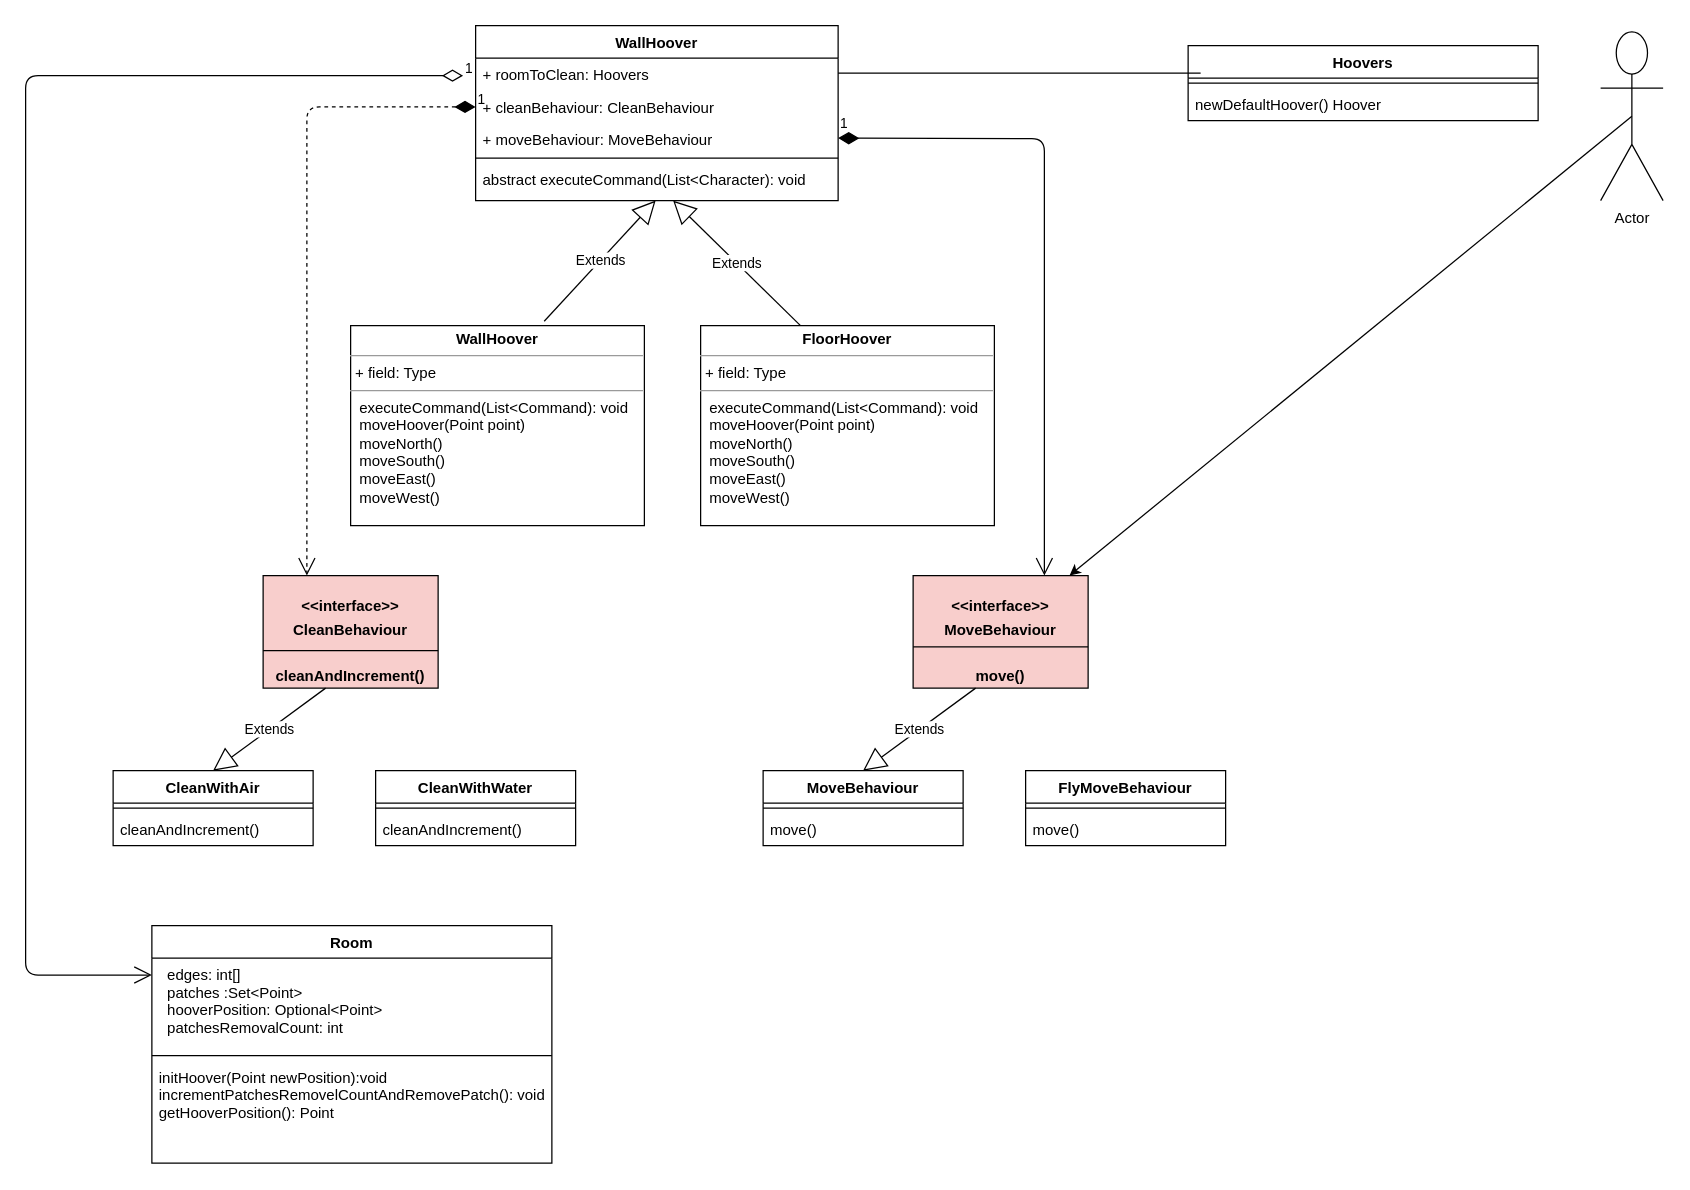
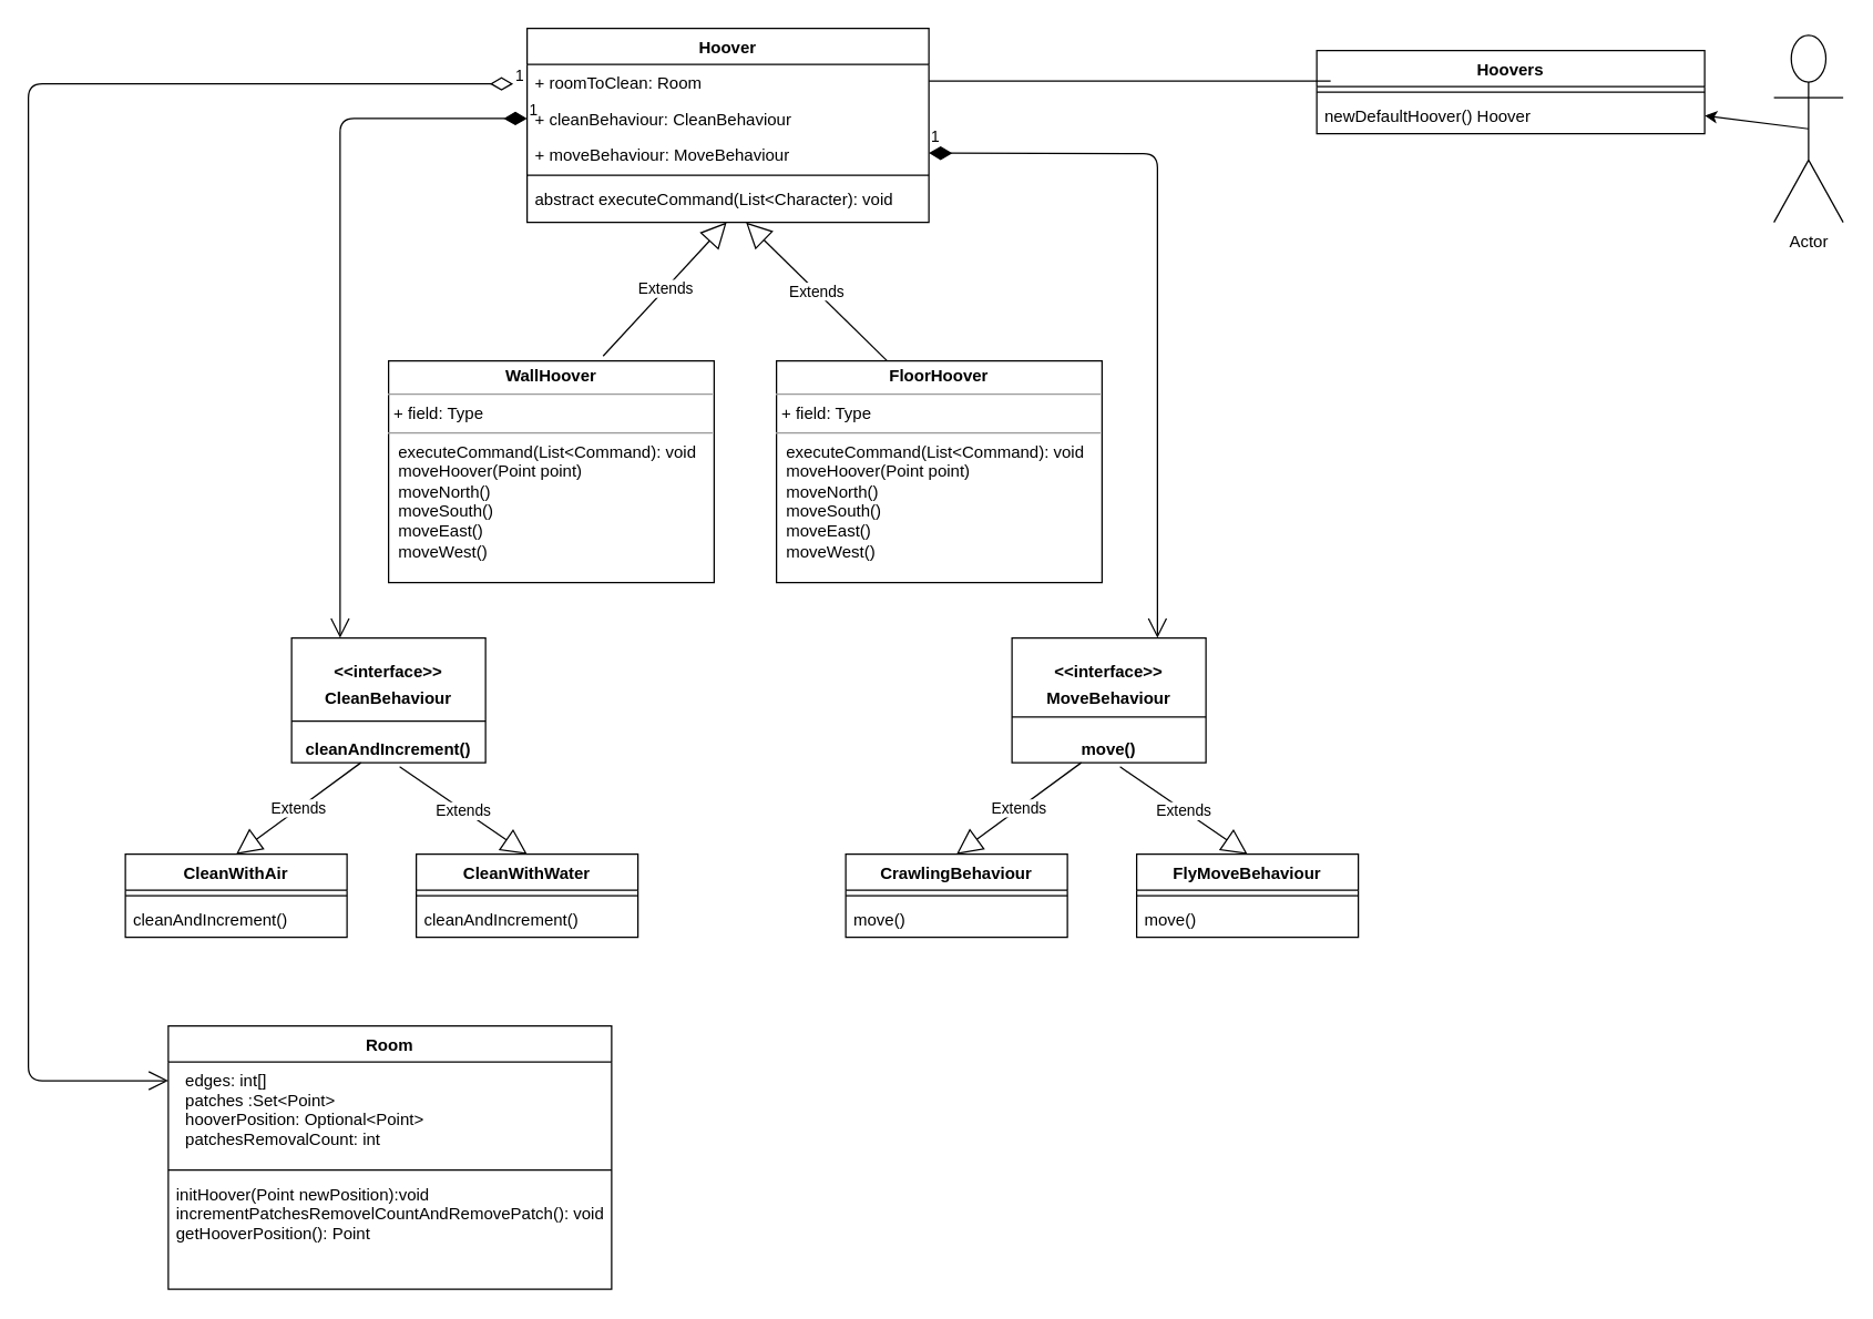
- <mxCell id="2" value="WallHoover" style="swimlane;fontStyle=1;align=center;verticalAlign=top;childLayout=stackLayout;horizontal=1;startSize=26;horizontalStack=0;resizeParent=1;resizeParentMax=0;resizeLast=0;collapsible=1;marginBottom=0;" parent="1" vertex="1"><mxGeometry x="380" y="20" width="290" height="140" as="geometry" /></mxCell>
+ <mxCell id="2" value="Hoover" style="swimlane;fontStyle=1;align=center;verticalAlign=top;childLayout=stackLayout;horizontal=1;startSize=26;horizontalStack=0;resizeParent=1;resizeParentMax=0;resizeLast=0;collapsible=1;marginBottom=0;" parent="1" vertex="1"><mxGeometry x="380" y="20" width="290" height="140" as="geometry" /></mxCell>
- <mxCell id="3" value="+ roomToClean: Hoovers" style="text;strokeColor=none;fillColor=none;align=left;verticalAlign=top;spacingLeft=4;spacingRight=4;overflow=hidden;rotatable=0;points=[[0,0.5],[1,0.5]];portConstraint=eastwest;" parent="2" vertex="1"><mxGeometry y="26" width="290" height="26" as="geometry" /></mxCell>
+ <mxCell id="3" value="+ roomToClean: Room" style="text;strokeColor=none;fillColor=none;align=left;verticalAlign=top;spacingLeft=4;spacingRight=4;overflow=hidden;rotatable=0;points=[[0,0.5],[1,0.5]];portConstraint=eastwest;" parent="2" vertex="1"><mxGeometry y="26" width="290" height="26" as="geometry" /></mxCell>
- <mxCell id="33" value="1" style="endArrow=open;html=1;endSize=12;startArrow=diamondThin;startSize=14;startFill=1;edgeStyle=orthogonalEdgeStyle;align=left;verticalAlign=bottom;entryX=0.25;entryY=0;entryDx=0;entryDy=0;exitX=0;exitY=0.5;exitDx=0;exitDy=0;dashed=1;" parent="1" source="4" target="12" edge="1"><mxGeometry x="-1" y="3" relative="1" as="geometry"><mxPoint x="140" y="140" as="sourcePoint" /><mxPoint x="300" y="140" as="targetPoint" /></mxGeometry></mxCell>
+ <mxCell id="33" value="1" style="endArrow=open;html=1;endSize=12;startArrow=diamondThin;startSize=14;startFill=1;edgeStyle=orthogonalEdgeStyle;align=left;verticalAlign=bottom;entryX=0.25;entryY=0;entryDx=0;entryDy=0;exitX=0;exitY=0.5;exitDx=0;exitDy=0;" parent="1" source="4" target="12" edge="1"><mxGeometry x="-1" y="3" relative="1" as="geometry"><mxPoint x="140" y="140" as="sourcePoint" /><mxPoint x="300" y="140" as="targetPoint" /></mxGeometry></mxCell>
- <mxCell id="44" value="" style="endArrow=classic;html=1;exitX=0.5;exitY=0.5;exitDx=0;exitDy=0;exitPerimeter=0;" parent="1" source="39" target="22" edge="1"><mxGeometry width="50" height="50" relative="1" as="geometry"><mxPoint x="1180" y="270" as="sourcePoint" /><mxPoint x="1150" y="110" as="targetPoint" /></mxGeometry></mxCell>
+ <mxCell id="44" value="" style="endArrow=classic;html=1;exitX=0.5;exitY=0.5;exitDx=0;exitDy=0;exitPerimeter=0;entryX=1;entryY=0.5;entryDx=0;entryDy=0;" parent="1" source="39" target="42" edge="1"><mxGeometry width="50" height="50" relative="1" as="geometry"><mxPoint x="1180" y="270" as="sourcePoint" /><mxPoint x="1150" y="110" as="targetPoint" /></mxGeometry></mxCell>
- <mxCell id="12" value="&lt;p style=&quot;margin: 0px ; margin-top: 4px ; text-align: center&quot;&gt;&lt;br&gt;&lt;b&gt;&amp;lt;&amp;lt;interface&amp;gt;&amp;gt;&lt;/b&gt;&lt;/p&gt;&lt;p style=&quot;margin: 0px ; margin-top: 4px ; text-align: center&quot;&gt;&lt;b&gt;CleanBehaviour&lt;/b&gt;&lt;/p&gt;&lt;p style=&quot;margin: 0px ; margin-top: 4px ; text-align: center&quot;&gt;&lt;b&gt;&lt;br&gt;&lt;/b&gt;&lt;/p&gt;&lt;p style=&quot;margin: 0px ; margin-top: 4px ; text-align: center&quot;&gt;&lt;b&gt;cleanAndIncrement()&lt;/b&gt;&lt;/p&gt;&lt;p style=&quot;margin: 0px ; margin-top: 4px ; text-align: center&quot;&gt;&lt;b&gt;&lt;br&gt;&lt;/b&gt;&lt;/p&gt;" style="verticalAlign=top;align=left;overflow=fill;fontSize=12;fontFamily=Helvetica;html=1;fillColor=#f8cecc;" parent="1" vertex="1"><mxGeometry x="210" y="460" width="140" height="90" as="geometry" /></mxCell>
+ <mxCell id="12" value="&lt;p style=&quot;margin: 0px ; margin-top: 4px ; text-align: center&quot;&gt;&lt;br&gt;&lt;b&gt;&amp;lt;&amp;lt;interface&amp;gt;&amp;gt;&lt;/b&gt;&lt;/p&gt;&lt;p style=&quot;margin: 0px ; margin-top: 4px ; text-align: center&quot;&gt;&lt;b&gt;CleanBehaviour&lt;/b&gt;&lt;/p&gt;&lt;p style=&quot;margin: 0px ; margin-top: 4px ; text-align: center&quot;&gt;&lt;b&gt;&lt;br&gt;&lt;/b&gt;&lt;/p&gt;&lt;p style=&quot;margin: 0px ; margin-top: 4px ; text-align: center&quot;&gt;&lt;b&gt;cleanAndIncrement()&lt;/b&gt;&lt;/p&gt;&lt;p style=&quot;margin: 0px ; margin-top: 4px ; text-align: center&quot;&gt;&lt;b&gt;&lt;br&gt;&lt;/b&gt;&lt;/p&gt;" style="verticalAlign=top;align=left;overflow=fill;fontSize=12;fontFamily=Helvetica;html=1;" parent="1" vertex="1"><mxGeometry x="210" y="460" width="140" height="90" as="geometry" /></mxCell>
- <mxCell id="22" value="&lt;p style=&quot;margin: 0px ; margin-top: 4px ; text-align: center&quot;&gt;&lt;br&gt;&lt;b&gt;&amp;lt;&amp;lt;interface&amp;gt;&amp;gt;&lt;/b&gt;&lt;/p&gt;&lt;p style=&quot;margin: 0px ; margin-top: 4px ; text-align: center&quot;&gt;&lt;b&gt;MoveBehaviour&lt;/b&gt;&lt;/p&gt;&lt;p style=&quot;margin: 0px ; margin-top: 4px ; text-align: center&quot;&gt;&lt;b&gt;&lt;br&gt;&lt;/b&gt;&lt;/p&gt;&lt;p style=&quot;margin: 0px ; margin-top: 4px ; text-align: center&quot;&gt;&lt;b&gt;move()&lt;/b&gt;&lt;/p&gt;&lt;p style=&quot;margin: 0px ; margin-top: 4px ; text-align: center&quot;&gt;&lt;b&gt;&lt;br&gt;&lt;/b&gt;&lt;/p&gt;" style="verticalAlign=top;align=left;overflow=fill;fontSize=12;fontFamily=Helvetica;html=1;fillColor=#f8cecc;" parent="1" vertex="1"><mxGeometry x="730" y="460" width="140" height="90" as="geometry" /></mxCell>
+ <mxCell id="22" value="&lt;p style=&quot;margin: 0px ; margin-top: 4px ; text-align: center&quot;&gt;&lt;br&gt;&lt;b&gt;&amp;lt;&amp;lt;interface&amp;gt;&amp;gt;&lt;/b&gt;&lt;/p&gt;&lt;p style=&quot;margin: 0px ; margin-top: 4px ; text-align: center&quot;&gt;&lt;b&gt;MoveBehaviour&lt;/b&gt;&lt;/p&gt;&lt;p style=&quot;margin: 0px ; margin-top: 4px ; text-align: center&quot;&gt;&lt;b&gt;&lt;br&gt;&lt;/b&gt;&lt;/p&gt;&lt;p style=&quot;margin: 0px ; margin-top: 4px ; text-align: center&quot;&gt;&lt;b&gt;move()&lt;/b&gt;&lt;/p&gt;&lt;p style=&quot;margin: 0px ; margin-top: 4px ; text-align: center&quot;&gt;&lt;b&gt;&lt;br&gt;&lt;/b&gt;&lt;/p&gt;" style="verticalAlign=top;align=left;overflow=fill;fontSize=12;fontFamily=Helvetica;html=1;" parent="1" vertex="1"><mxGeometry x="730" y="460" width="140" height="90" as="geometry" /></mxCell>
+ <mxCell id="21" value="Extends" style="endArrow=block;endSize=16;endFill=0;html=1;exitX=0.557;exitY=1.033;exitDx=0;exitDy=0;exitPerimeter=0;entryX=0.5;entryY=0;entryDx=0;entryDy=0;" parent="1" source="12" target="17" edge="1"><mxGeometry width="160" relative="1" as="geometry"><mxPoint x="320" y="570" as="sourcePoint" /><mxPoint x="480" y="570" as="targetPoint" /></mxGeometry></mxCell>
+ <mxCell id="31" value="Extends" style="endArrow=block;endSize=16;endFill=0;html=1;exitX=0.557;exitY=1.033;exitDx=0;exitDy=0;exitPerimeter=0;entryX=0.5;entryY=0;entryDx=0;entryDy=0;" parent="1" source="22" target="27" edge="1"><mxGeometry width="160" relative="1" as="geometry"><mxPoint x="840" y="570" as="sourcePoint" /><mxPoint x="1000" y="570" as="targetPoint" /></mxGeometry></mxCell>
- <mxCell id="24" value="MoveBehaviour" style="swimlane;fontStyle=1;align=center;verticalAlign=top;childLayout=stackLayout;horizontal=1;startSize=26;horizontalStack=0;resizeParent=1;resizeParentMax=0;resizeLast=0;collapsible=1;marginBottom=0;" parent="1" vertex="1"><mxGeometry x="610" y="616" width="160" height="60" as="geometry" /></mxCell>
+ <mxCell id="24" value="CrawlingBehaviour" style="swimlane;fontStyle=1;align=center;verticalAlign=top;childLayout=stackLayout;horizontal=1;startSize=26;horizontalStack=0;resizeParent=1;resizeParentMax=0;resizeLast=0;collapsible=1;marginBottom=0;" parent="1" vertex="1"><mxGeometry x="610" y="616" width="160" height="60" as="geometry" /></mxCell>
